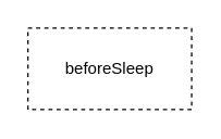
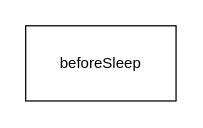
- <mxCell id="2" value="&lt;pre&gt;&lt;font face=&quot;Helvetica&quot;&gt;beforeSleep&lt;/font&gt;&lt;/pre&gt;" style="rounded=0;whiteSpace=wrap;html=1;dashed=1;" vertex="1" parent="1"><mxGeometry x="20" y="20" width="120" height="60" as="geometry" /></mxCell>
+ <mxCell id="2" value="&lt;pre&gt;&lt;font face=&quot;Helvetica&quot;&gt;beforeSleep&lt;/font&gt;&lt;/pre&gt;" style="rounded=0;whiteSpace=wrap;html=1;" vertex="1" parent="1"><mxGeometry x="20" y="20" width="120" height="60" as="geometry" /></mxCell>
